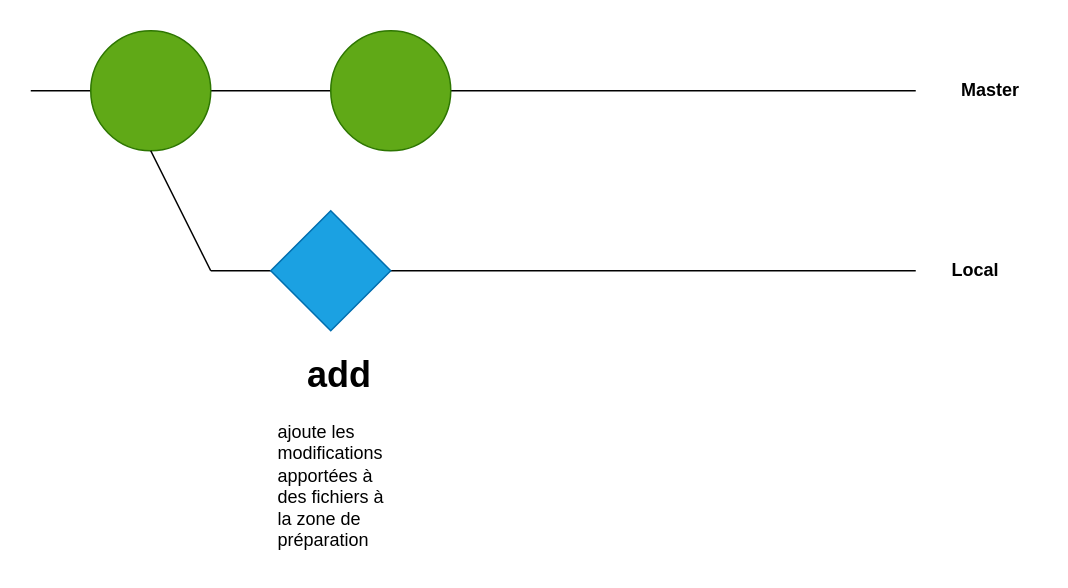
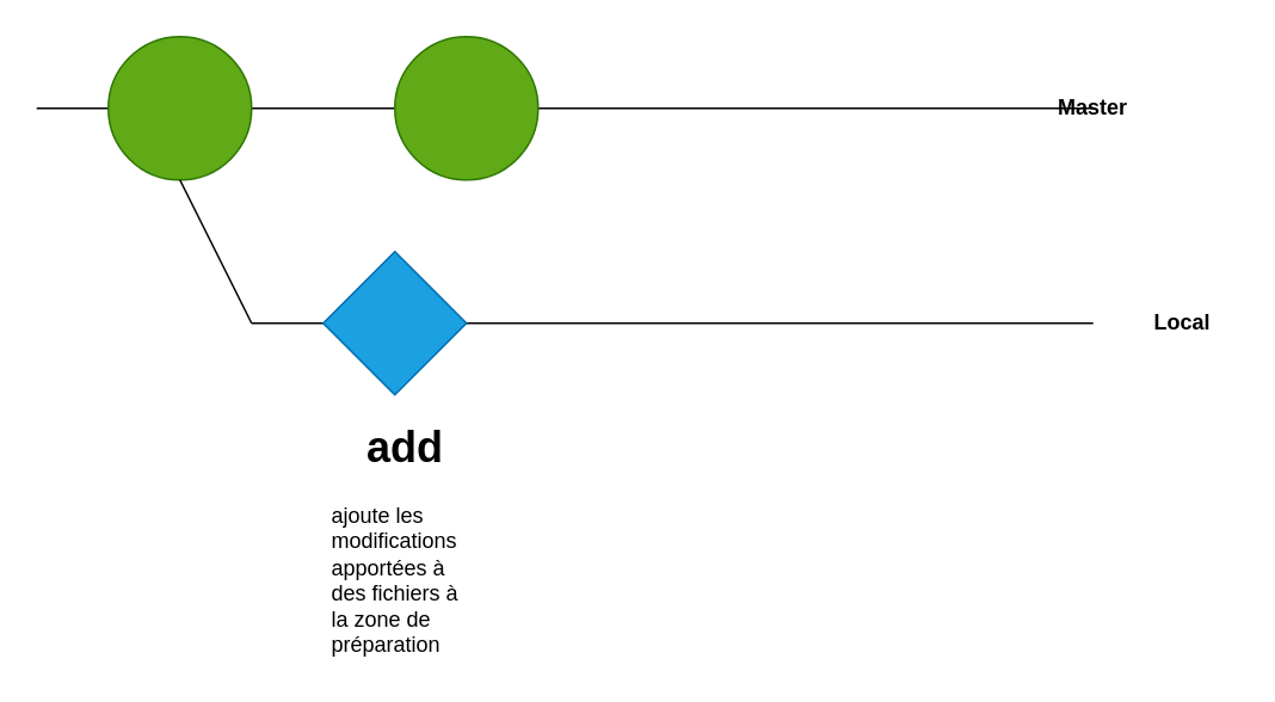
- <mxCell id="4" value="&lt;b&gt;Master&lt;/b&gt;" style="text;html=1;strokeColor=none;fillColor=none;align=center;verticalAlign=middle;whiteSpace=wrap;rounded=0;" parent="1" vertex="1"><mxGeometry x="630" y="45" width="60" height="30" as="geometry" /></mxCell>
+ <mxCell id="4" value="&lt;b&gt;Master&lt;/b&gt;" style="text;html=1;strokeColor=none;fillColor=none;align=center;verticalAlign=middle;whiteSpace=wrap;rounded=0;" parent="1" vertex="1"><mxGeometry x="580" y="45" width="60" height="30" as="geometry" /></mxCell>
- <mxCell id="8" value="&lt;b&gt;Local&lt;/b&gt;" style="text;html=1;strokeColor=none;fillColor=none;align=center;verticalAlign=middle;whiteSpace=wrap;rounded=0;" parent="1" vertex="1"><mxGeometry x="620" y="165" width="60" height="30" as="geometry" /></mxCell>
+ <mxCell id="8" value="&lt;b&gt;Local&lt;/b&gt;" style="text;html=1;strokeColor=none;fillColor=none;align=center;verticalAlign=middle;whiteSpace=wrap;rounded=0;" parent="1" vertex="1"><mxGeometry x="630" y="165" width="60" height="30" as="geometry" /></mxCell>
